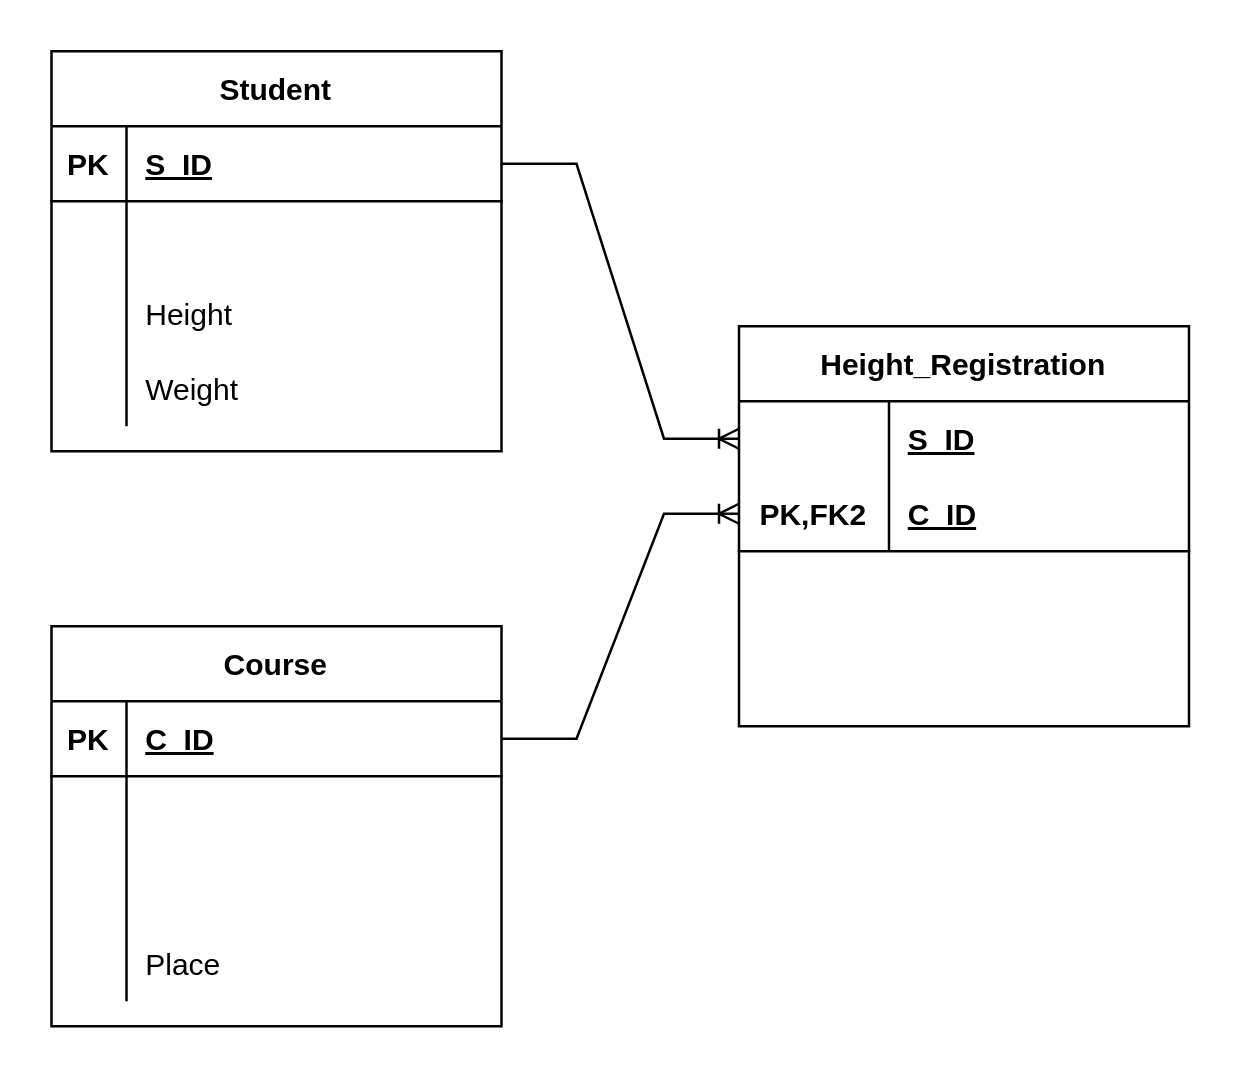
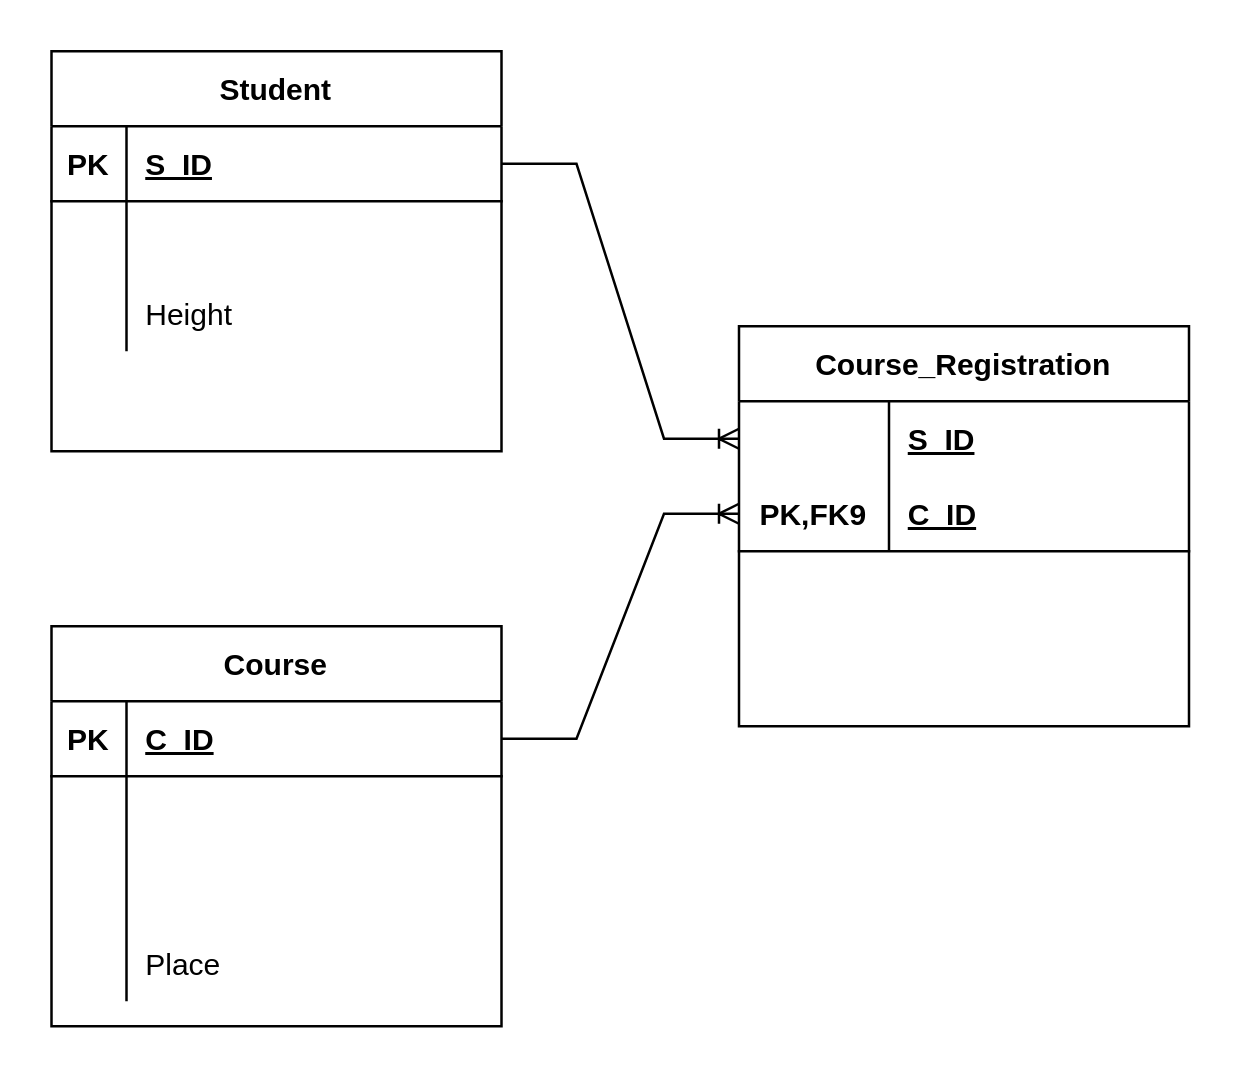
- <mxCell id="25" value="Height_Registration" style="shape=table;startSize=30;container=1;collapsible=1;childLayout=tableLayout;fixedRows=1;rowLines=0;fontStyle=1;align=center;resizeLast=1;strokeColor=default;strokeWidth=1;" vertex="1" parent="1"><mxGeometry x="295" y="130" width="180" height="160" as="geometry" /></mxCell>
+ <mxCell id="25" value="Course_Registration" style="shape=table;startSize=30;container=1;collapsible=1;childLayout=tableLayout;fixedRows=1;rowLines=0;fontStyle=1;align=center;resizeLast=1;strokeColor=default;strokeWidth=1;" vertex="1" parent="1"><mxGeometry x="295" y="130" width="180" height="160" as="geometry" /></mxCell>
- <mxCell id="13" value="Weight" style="shape=partialRectangle;connectable=0;fillColor=none;top=0;left=0;bottom=0;right=0;align=left;spacingLeft=6;overflow=hidden;strokeWidth=1;" vertex="1" parent="11"><mxGeometry x="30" width="150" height="30" as="geometry"><mxRectangle width="150" height="30" as="alternateBounds" /></mxGeometry></mxCell>
- <mxCell id="29" value="PK,FK2" style="shape=partialRectangle;connectable=0;fillColor=none;top=0;left=0;bottom=0;right=0;fontStyle=1;overflow=hidden;strokeColor=default;strokeWidth=1;" vertex="1" parent="28"><mxGeometry width="60" height="30" as="geometry"><mxRectangle width="60" height="30" as="alternateBounds" /></mxGeometry></mxCell>
+ <mxCell id="29" value="PK,FK9" style="shape=partialRectangle;connectable=0;fillColor=none;top=0;left=0;bottom=0;right=0;fontStyle=1;overflow=hidden;strokeColor=default;strokeWidth=1;" vertex="1" parent="28"><mxGeometry width="60" height="30" as="geometry"><mxRectangle width="60" height="30" as="alternateBounds" /></mxGeometry></mxCell>
